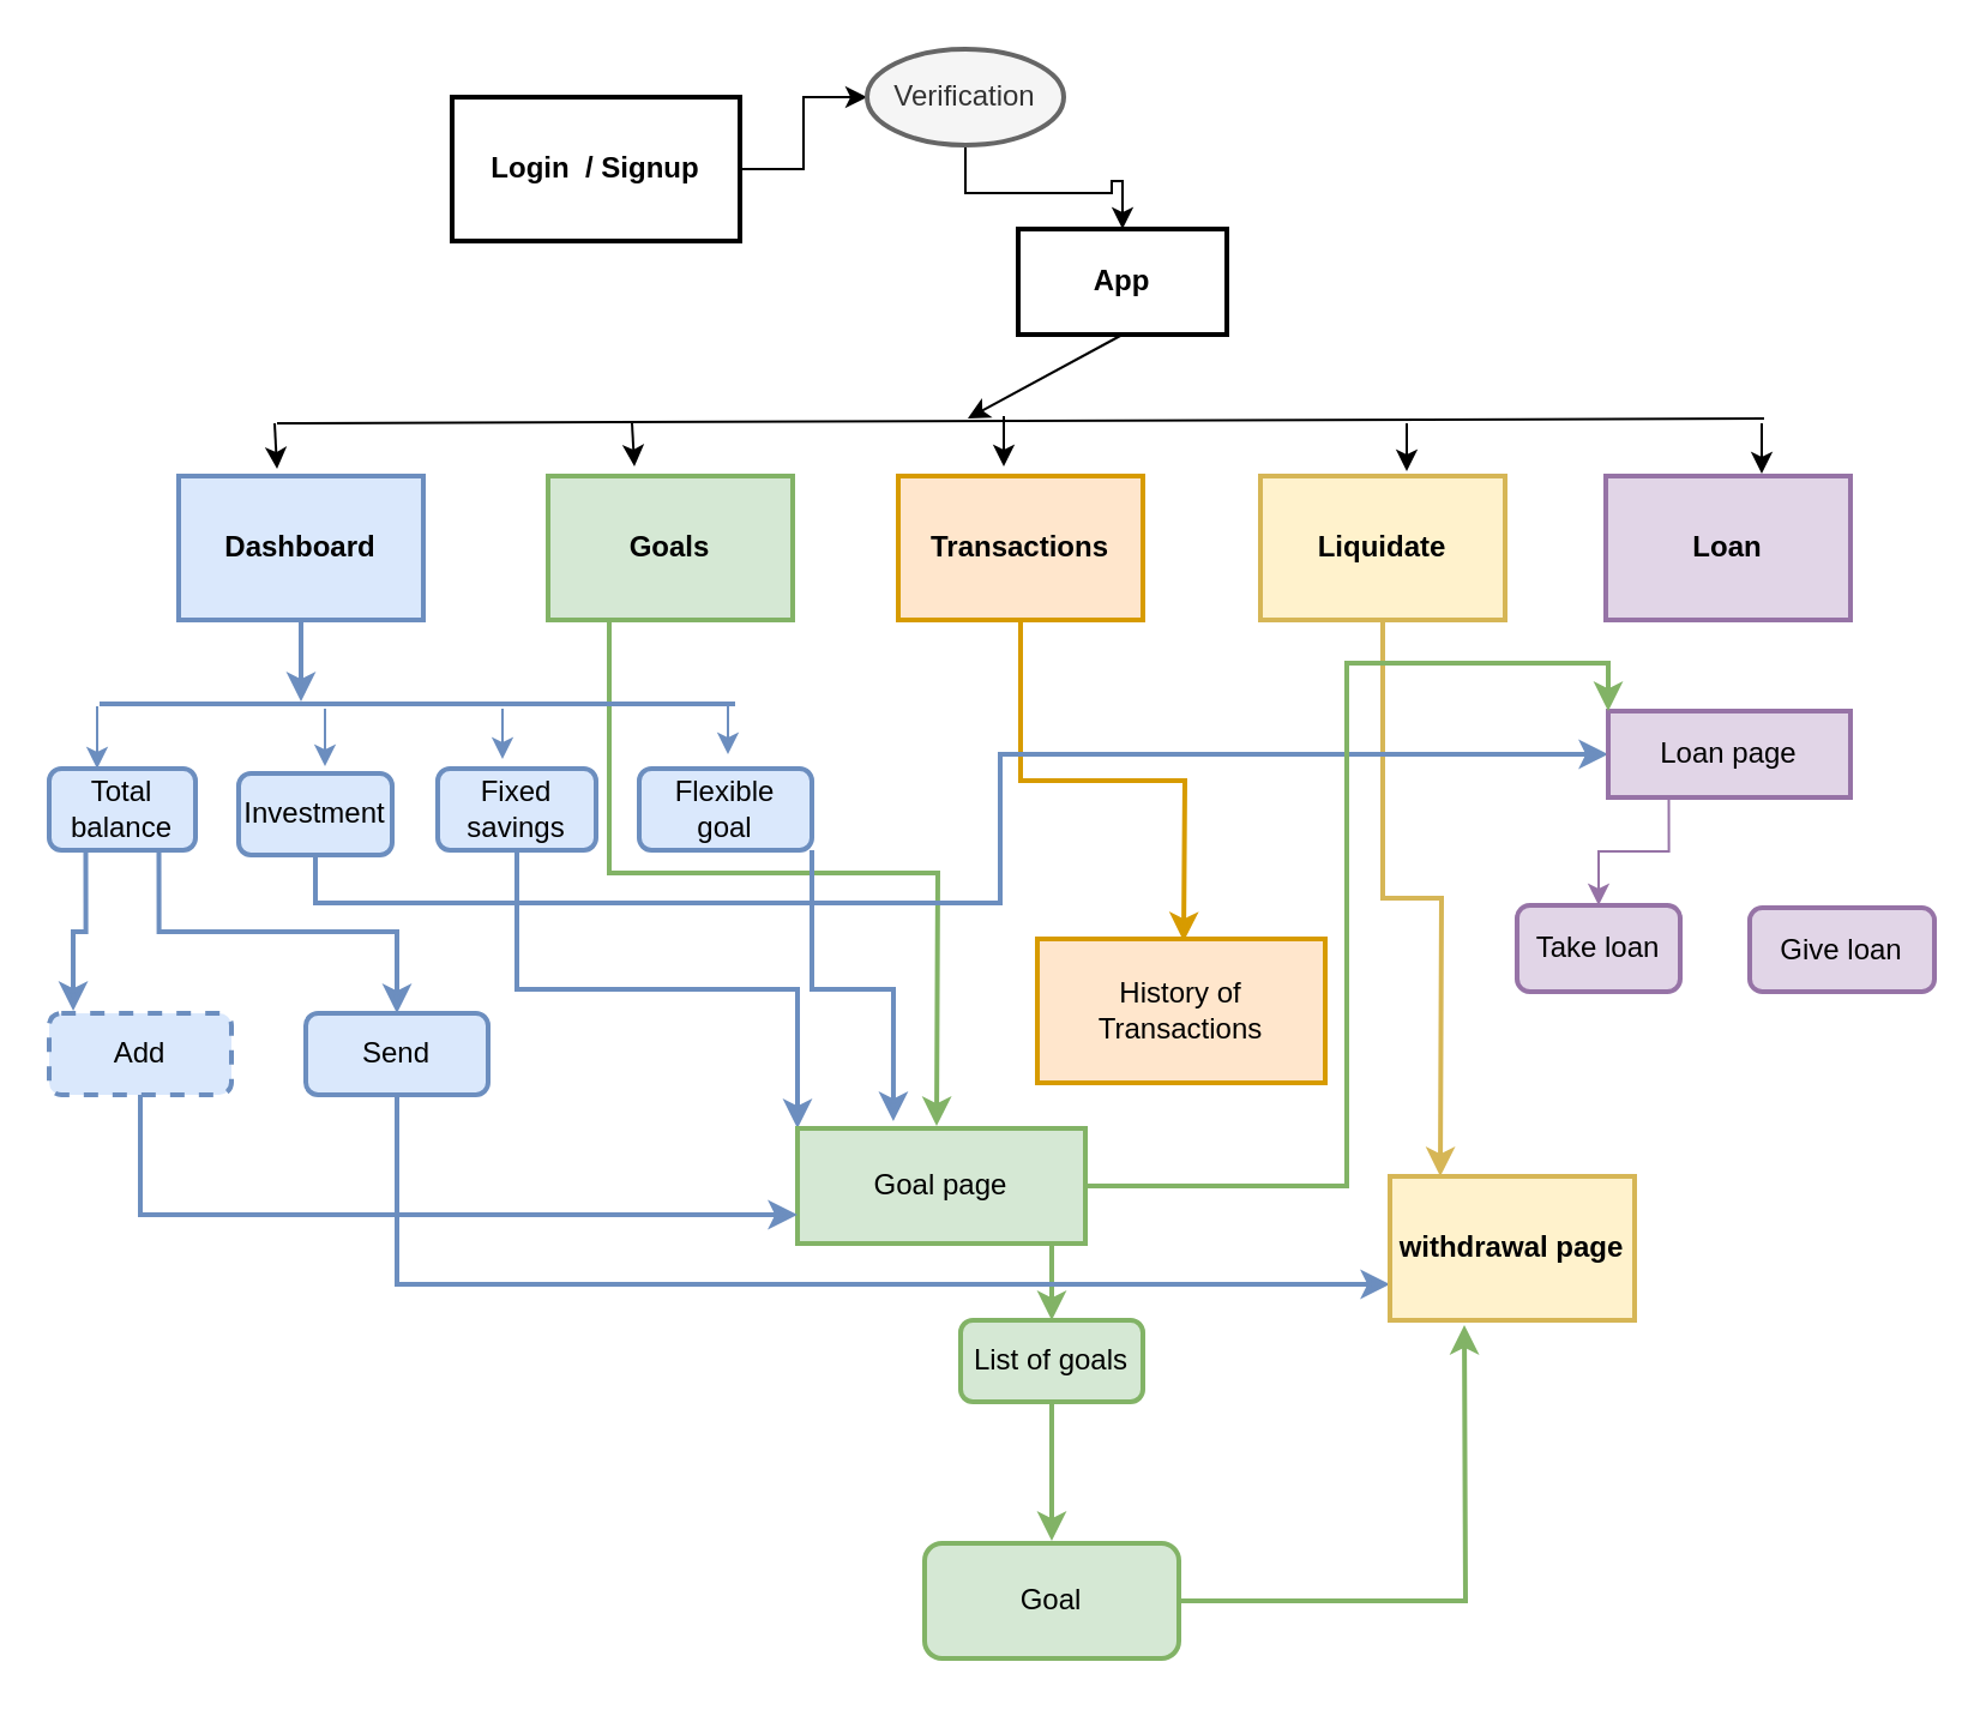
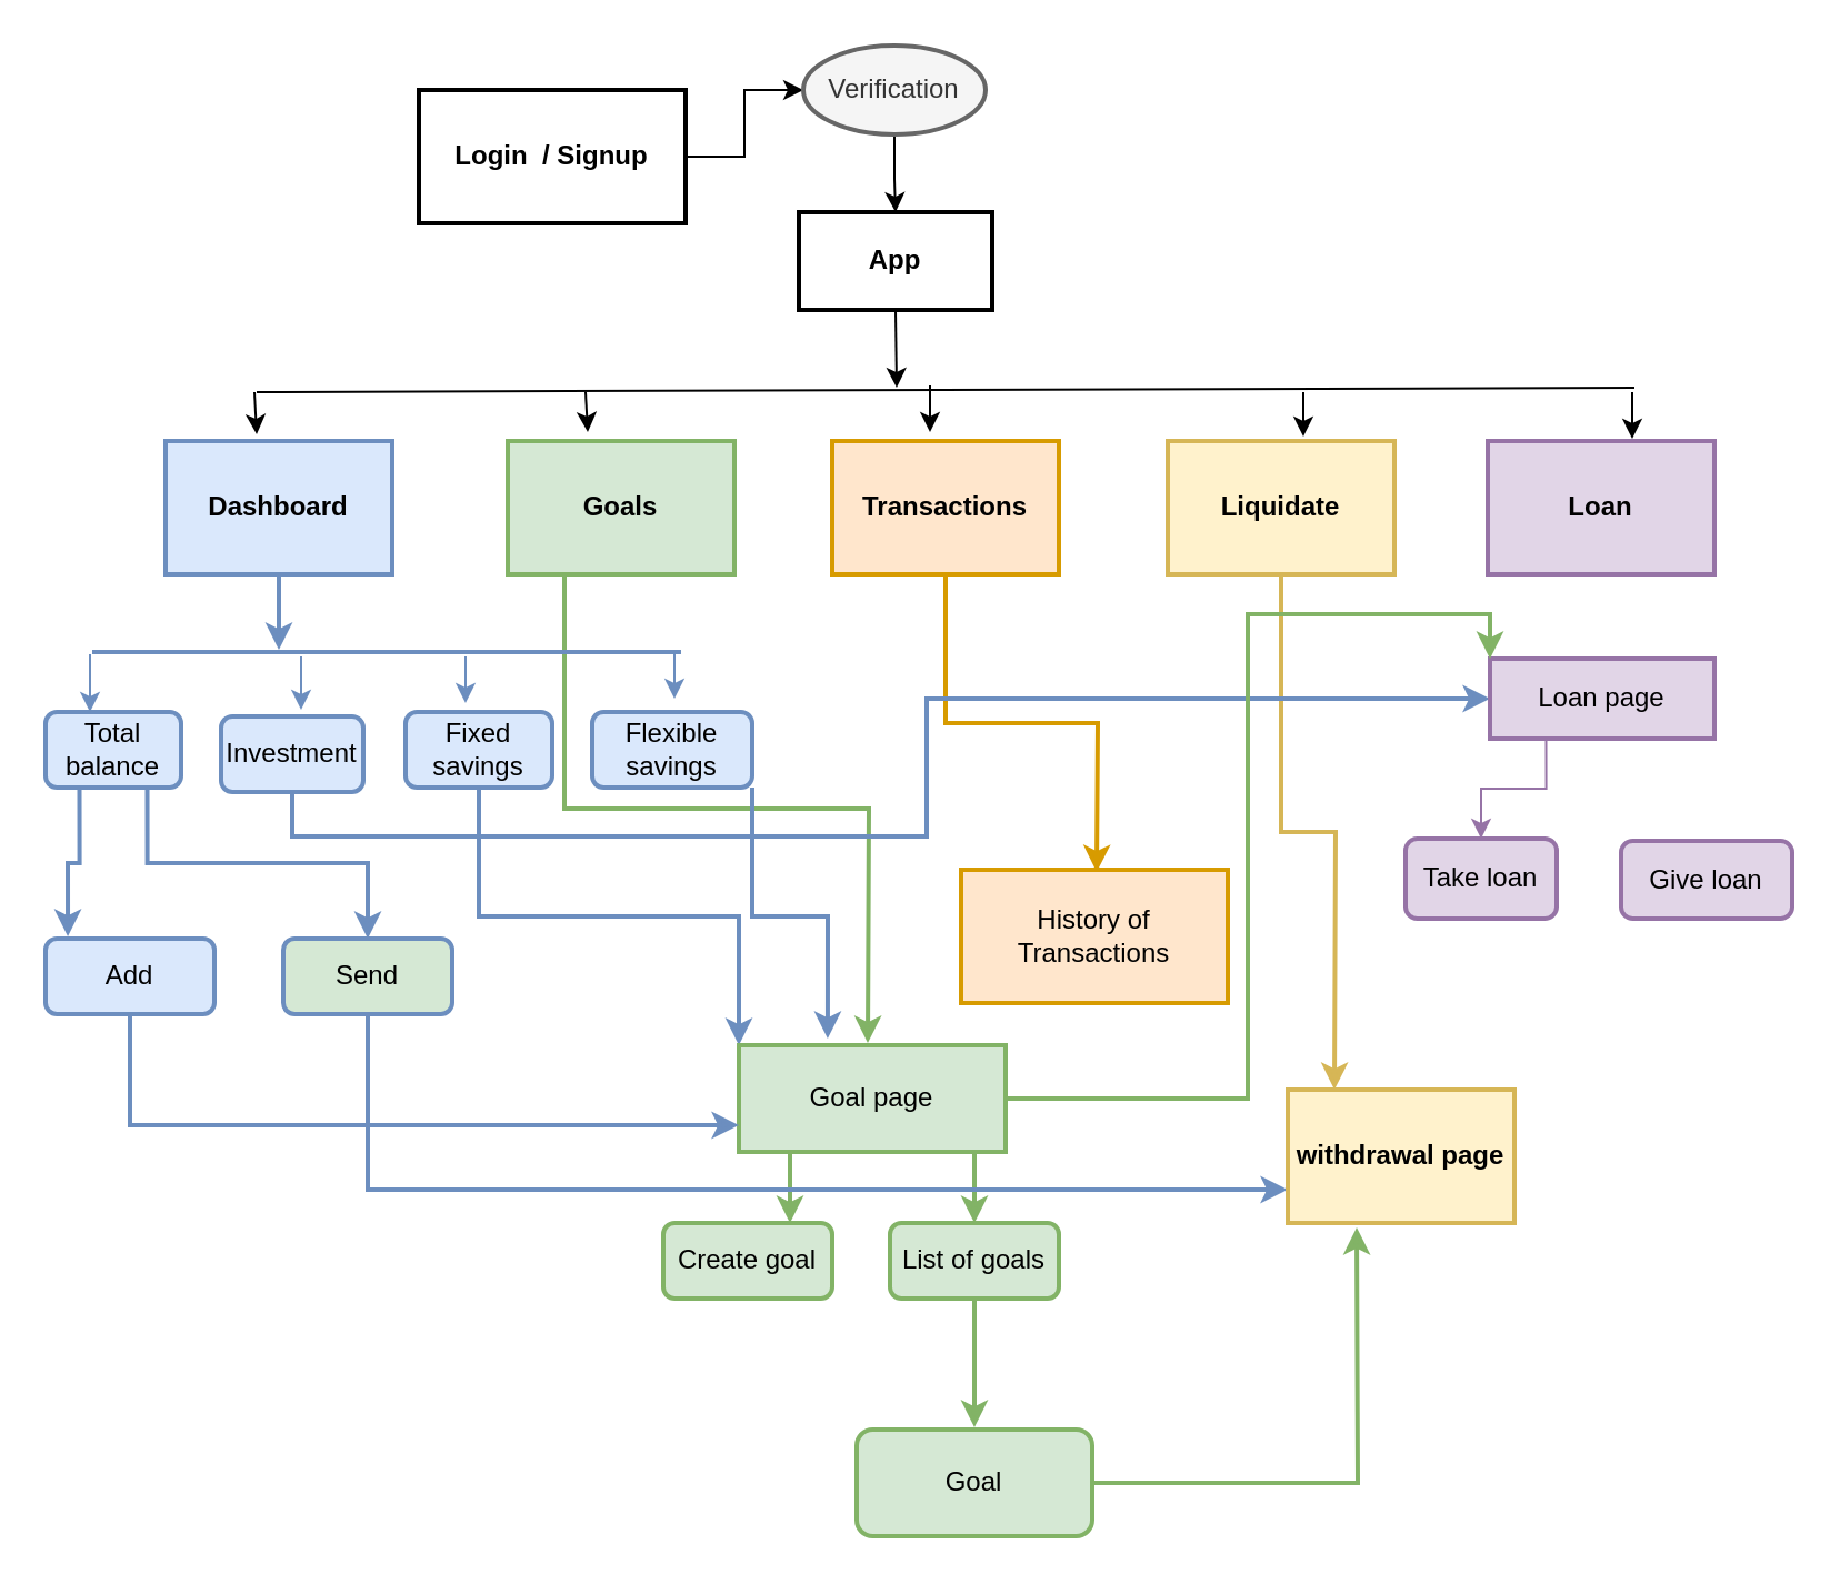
- <mxCell id="6" value="&lt;b&gt;App&lt;/b&gt;" style="whiteSpace=wrap;html=1;rounded=0;strokeWidth=2;align=center;labelPosition=center;verticalLabelPosition=middle;verticalAlign=middle;labelBackgroundColor=none;fontColor=default;" vertex="1" parent="1"><mxGeometry x="424" y="95" width="87" height="44" as="geometry" /></mxCell>
+ <mxCell id="6" value="&lt;b&gt;App&lt;/b&gt;" style="whiteSpace=wrap;html=1;rounded=0;strokeWidth=2;align=center;labelPosition=center;verticalLabelPosition=middle;verticalAlign=middle;labelBackgroundColor=none;fontColor=default;" vertex="1" parent="1"><mxGeometry x="359" y="95" width="87" height="44" as="geometry" /></mxCell>
- <mxCell id="32" value="Flexible&lt;br&gt;goal" style="rounded=1;whiteSpace=wrap;html=1;strokeWidth=2;fillColor=#dae8fc;strokeColor=#6c8ebf;align=center;labelPosition=center;verticalLabelPosition=middle;verticalAlign=middle;labelBackgroundColor=none;fontColor=default;" vertex="1" parent="1"><mxGeometry x="266" y="320" width="72" height="34" as="geometry" /></mxCell>
+ <mxCell id="32" value="Flexible&lt;br&gt;savings" style="rounded=1;whiteSpace=wrap;html=1;strokeWidth=2;fillColor=#dae8fc;strokeColor=#6c8ebf;align=center;labelPosition=center;verticalLabelPosition=middle;verticalAlign=middle;labelBackgroundColor=none;fontColor=default;" vertex="1" parent="1"><mxGeometry x="266" y="320" width="72" height="34" as="geometry" /></mxCell>
- <mxCell id="50" value="Add" style="rounded=1;whiteSpace=wrap;html=1;strokeWidth=2;fillColor=#dae8fc;gradientDirection=east;strokeColor=#6c8ebf;dashed=1;" vertex="1" parent="1"><mxGeometry x="20" y="422" width="76" height="34" as="geometry" /></mxCell>
+ <mxCell id="50" value="Add" style="rounded=1;whiteSpace=wrap;html=1;strokeWidth=2;fillColor=#dae8fc;gradientDirection=east;strokeColor=#6c8ebf;" vertex="1" parent="1"><mxGeometry x="20" y="422" width="76" height="34" as="geometry" /></mxCell>
- <mxCell id="52" value="Send" style="rounded=1;whiteSpace=wrap;html=1;strokeWidth=2;fillColor=#dae8fc;gradientDirection=east;strokeColor=#6c8ebf;align=center;labelPosition=center;verticalLabelPosition=middle;verticalAlign=middle;labelBackgroundColor=none;fontColor=default;" vertex="1" parent="1"><mxGeometry x="127" y="422" width="76" height="34" as="geometry" /></mxCell>
+ <mxCell id="52" value="Send" style="rounded=1;whiteSpace=wrap;html=1;strokeWidth=2;fillColor=#d5e8d4;gradientDirection=east;strokeColor=#6c8ebf;align=center;labelPosition=center;verticalLabelPosition=middle;verticalAlign=middle;labelBackgroundColor=none;fontColor=default;" vertex="1" parent="1"><mxGeometry x="127" y="422" width="76" height="34" as="geometry" /></mxCell>
+ <mxCell id="41" style="edgeStyle=orthogonalEdgeStyle;rounded=0;orthogonalLoop=1;jettySize=auto;html=1;exitX=0.25;exitY=1;exitDx=0;exitDy=0;entryX=0.75;entryY=0;entryDx=0;entryDy=0;strokeWidth=2;fillColor=#d5e8d4;strokeColor=#82b366;align=center;labelPosition=center;verticalLabelPosition=middle;verticalAlign=middle;labelBackgroundColor=none;fontColor=default;" edge="1" parent="1" source="44" target="45"><mxGeometry relative="1" as="geometry" /></mxCell>
+ <mxCell id="45" value="Create goal" style="rounded=1;whiteSpace=wrap;html=1;strokeWidth=2;fillColor=#d5e8d4;gradientDirection=east;strokeColor=#82b366;align=center;labelPosition=center;verticalLabelPosition=middle;verticalAlign=middle;labelBackgroundColor=none;fontColor=default;" vertex="1" parent="1"><mxGeometry x="298" y="550" width="76" height="34" as="geometry" /></mxCell>
